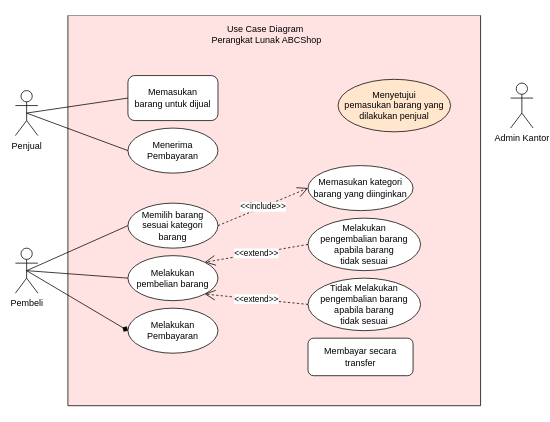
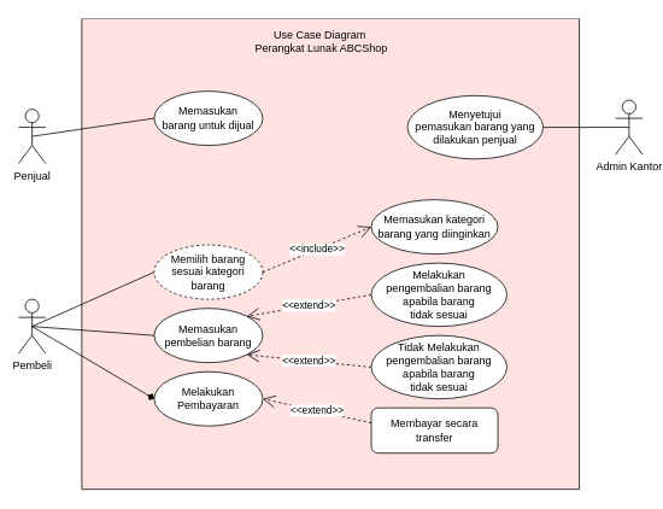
- <mxCell id="3" value="Memasukan &lt;br&gt;barang untuk dijual&lt;span id=&quot;docs-internal-guid-a7f95895-7fff-6457-1440-3f78a3bd2c53&quot;&gt;&lt;/span&gt;" style="whiteSpace=wrap;html=1;rounded=1;" vertex="1" parent="2"><mxGeometry x="80" y="80" width="120" height="60" as="geometry" /></mxCell>
+ <mxCell id="3" value="Memasukan &lt;br&gt;barang untuk dijual&lt;span id=&quot;docs-internal-guid-a7f95895-7fff-6457-1440-3f78a3bd2c53&quot;&gt;&lt;/span&gt;" style="ellipse;whiteSpace=wrap;html=1;" vertex="1" parent="2"><mxGeometry x="80" y="80" width="120" height="60" as="geometry" /></mxCell>
- <mxCell id="10" value="Menyetujui &lt;br&gt;pemasukan barang yang dilakukan penjual" style="ellipse;whiteSpace=wrap;html=1;fillColor=#ffe6cc;" vertex="1" parent="2"><mxGeometry x="360" y="85" width="150" height="70" as="geometry" /></mxCell>
+ <mxCell id="10" value="Menyetujui &lt;br&gt;pemasukan barang yang dilakukan penjual" style="ellipse;whiteSpace=wrap;html=1;" vertex="1" parent="2"><mxGeometry x="360" y="85" width="150" height="70" as="geometry" /></mxCell>
+ <mxCell id="26" value="" style="endArrow=none;html=1;rounded=0;entryX=0.5;entryY=0.5;entryDx=0;entryDy=0;entryPerimeter=0;exitX=1;exitY=0.5;exitDx=0;exitDy=0;" edge="1" parent="1" source="10" target="20"><mxGeometry width="50" height="50" relative="1" as="geometry"><mxPoint x="600" y="230" as="sourcePoint" /><mxPoint x="650" y="180" as="targetPoint" /></mxGeometry></mxCell>
- <mxCell id="22" value="" style="endArrow=none;html=1;rounded=0;entryX=0;entryY=0.5;entryDx=0;entryDy=0;exitX=0.5;exitY=0.5;exitDx=0;exitDy=0;exitPerimeter=0;" edge="1" parent="1" source="18" target="4"><mxGeometry width="50" height="50" relative="1" as="geometry"><mxPoint x="90" y="210" as="sourcePoint" /><mxPoint x="140" y="160" as="targetPoint" /></mxGeometry></mxCell>
- <mxCell id="4" value="Menerima Pembayaran&lt;span id=&quot;docs-internal-guid-a7f95895-7fff-6457-1440-3f78a3bd2c53&quot;&gt;&lt;/span&gt;" style="ellipse;whiteSpace=wrap;html=1;" vertex="1" parent="2"><mxGeometry x="80" y="150" width="120" height="60" as="geometry" /></mxCell>
- <mxCell id="5" value="Memilih barang sesuai kategori barang&lt;span id=&quot;docs-internal-guid-a7f95895-7fff-6457-1440-3f78a3bd2c53&quot;&gt;&lt;/span&gt;" style="ellipse;whiteSpace=wrap;html=1;" vertex="1" parent="2"><mxGeometry x="80" y="250" width="120" height="60" as="geometry" /></mxCell>
+ <mxCell id="5" value="Memilih barang sesuai kategori barang&lt;span id=&quot;docs-internal-guid-a7f95895-7fff-6457-1440-3f78a3bd2c53&quot;&gt;&lt;/span&gt;" style="ellipse;whiteSpace=wrap;html=1;dashed=1;" vertex="1" parent="2"><mxGeometry x="80" y="250" width="120" height="60" as="geometry" /></mxCell>
- <mxCell id="7" value="Melakukan &lt;br&gt;pembelian barang&lt;span id=&quot;docs-internal-guid-a7f95895-7fff-6457-1440-3f78a3bd2c53&quot;&gt;&lt;/span&gt;" style="ellipse;whiteSpace=wrap;html=1;" vertex="1" parent="2"><mxGeometry x="80" y="320" width="120" height="60" as="geometry" /></mxCell>
+ <mxCell id="7" value="Memasukan &lt;br&gt;pembelian barang&lt;span id=&quot;docs-internal-guid-a7f95895-7fff-6457-1440-3f78a3bd2c53&quot;&gt;&lt;/span&gt;" style="ellipse;whiteSpace=wrap;html=1;" vertex="1" parent="2"><mxGeometry x="80" y="320" width="120" height="60" as="geometry" /></mxCell>
+ <mxCell id="17" value="&amp;lt;&amp;lt;extend&amp;gt;&amp;gt;" style="endArrow=open;endSize=12;dashed=1;html=1;rounded=0;exitX=0;exitY=0.333;exitDx=0;exitDy=0;entryX=1;entryY=0.5;entryDx=0;entryDy=0;exitPerimeter=0;" edge="1" parent="2" source="16" target="9"><mxGeometry width="160" relative="1" as="geometry"><mxPoint x="334" y="444" as="sourcePoint" /><mxPoint x="196" y="430" as="targetPoint" /></mxGeometry></mxCell>
